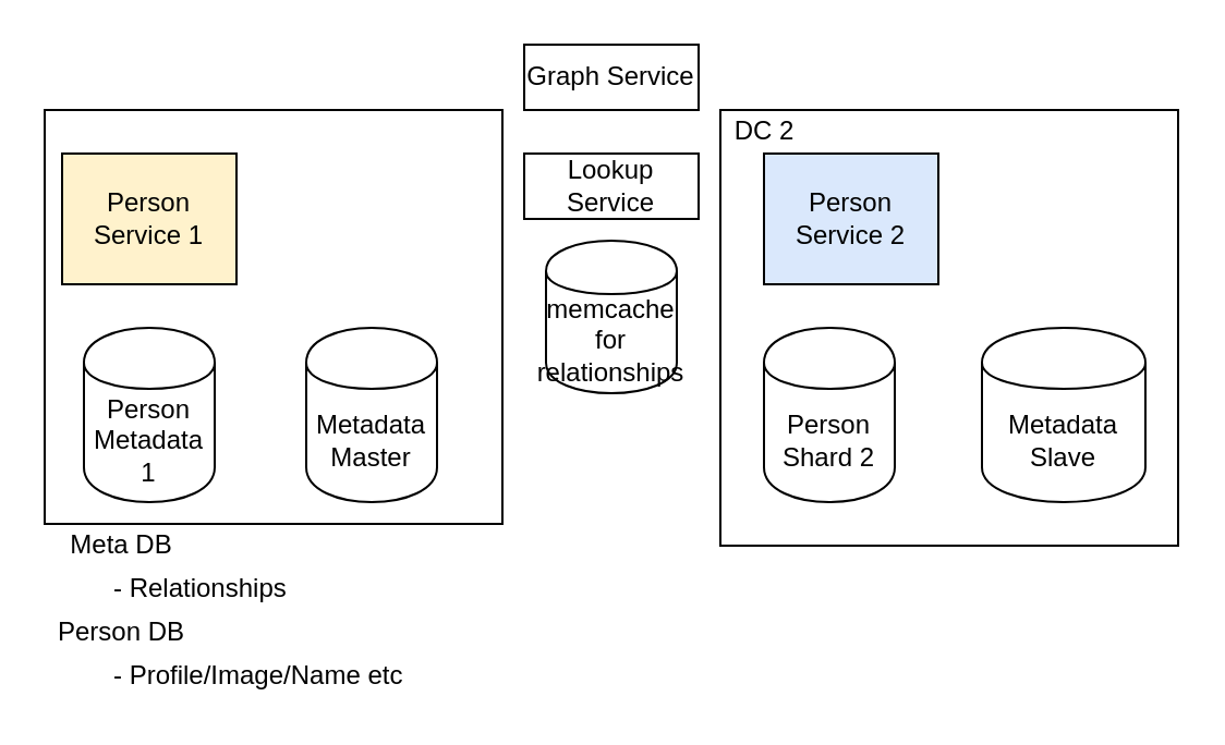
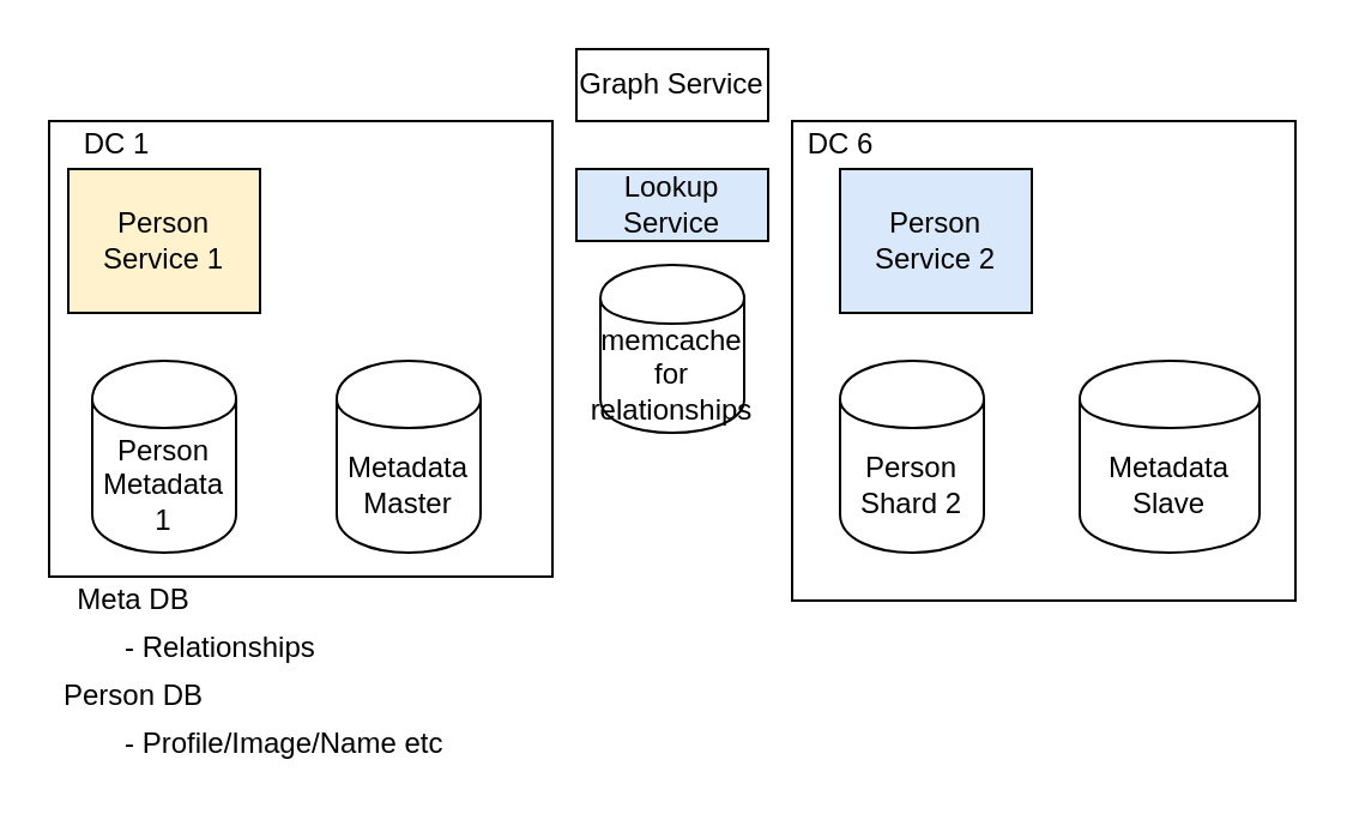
+ <mxCell id="5" value="DC 1" style="text;html=1;align=center;verticalAlign=middle;resizable=0;points=[];autosize=1;" vertex="1" parent="1"><mxGeometry x="28" y="50" width="40" height="20" as="geometry" /></mxCell>
- <mxCell id="10" value="DC 2" style="text;html=1;align=center;verticalAlign=middle;resizable=0;points=[];autosize=1;" vertex="1" parent="1"><mxGeometry x="330" y="50" width="40" height="20" as="geometry" /></mxCell>
+ <mxCell id="10" value="DC 6" style="text;html=1;align=center;verticalAlign=middle;resizable=0;points=[];autosize=1;" vertex="1" parent="1"><mxGeometry x="330" y="50" width="40" height="20" as="geometry" /></mxCell>
- <mxCell id="19" value="Lookup Service" style="rounded=0;whiteSpace=wrap;html=1;" vertex="1" parent="1"><mxGeometry x="240" y="70" width="80" height="30" as="geometry" /></mxCell>
+ <mxCell id="19" value="Lookup Service" style="rounded=0;whiteSpace=wrap;html=1;fillColor=#dae8fc;" vertex="1" parent="1"><mxGeometry x="240" y="70" width="80" height="30" as="geometry" /></mxCell>
